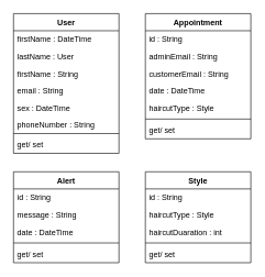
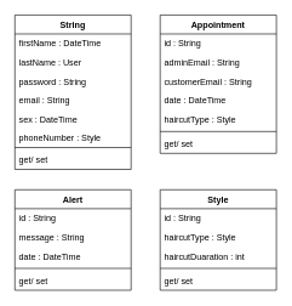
- <mxCell id="2" value="User" style="swimlane;fontStyle=1;align=center;verticalAlign=top;childLayout=stackLayout;horizontal=1;startSize=26;horizontalStack=0;resizeParent=1;resizeParentMax=0;resizeLast=0;collapsible=1;marginBottom=0;" vertex="1" parent="1"><mxGeometry x="20" y="20" width="160" height="212" as="geometry" /></mxCell>
+ <mxCell id="2" value="String" style="swimlane;fontStyle=1;align=center;verticalAlign=top;childLayout=stackLayout;horizontal=1;startSize=26;horizontalStack=0;resizeParent=1;resizeParentMax=0;resizeLast=0;collapsible=1;marginBottom=0;" vertex="1" parent="1"><mxGeometry x="20" y="20" width="160" height="212" as="geometry" /></mxCell>
- <mxCell id="5" value="firstName : String" style="text;strokeColor=none;fillColor=none;align=left;verticalAlign=top;spacingLeft=4;spacingRight=4;overflow=hidden;rotatable=0;points=[[0,0.5],[1,0.5]];portConstraint=eastwest;" vertex="1" parent="2"><mxGeometry y="78" width="160" height="26" as="geometry" /></mxCell>
+ <mxCell id="5" value="password : String" style="text;strokeColor=none;fillColor=none;align=left;verticalAlign=top;spacingLeft=4;spacingRight=4;overflow=hidden;rotatable=0;points=[[0,0.5],[1,0.5]];portConstraint=eastwest;" vertex="1" parent="2"><mxGeometry y="78" width="160" height="26" as="geometry" /></mxCell>
- <mxCell id="8" value="phoneNumber : String" style="text;strokeColor=none;fillColor=none;align=left;verticalAlign=top;spacingLeft=4;spacingRight=4;overflow=hidden;rotatable=0;points=[[0,0.5],[1,0.5]];portConstraint=eastwest;" vertex="1" parent="2"><mxGeometry y="156" width="160" height="22" as="geometry" /></mxCell>
+ <mxCell id="8" value="phoneNumber : Style" style="text;strokeColor=none;fillColor=none;align=left;verticalAlign=top;spacingLeft=4;spacingRight=4;overflow=hidden;rotatable=0;points=[[0,0.5],[1,0.5]];portConstraint=eastwest;" vertex="1" parent="2"><mxGeometry y="156" width="160" height="22" as="geometry" /></mxCell>
